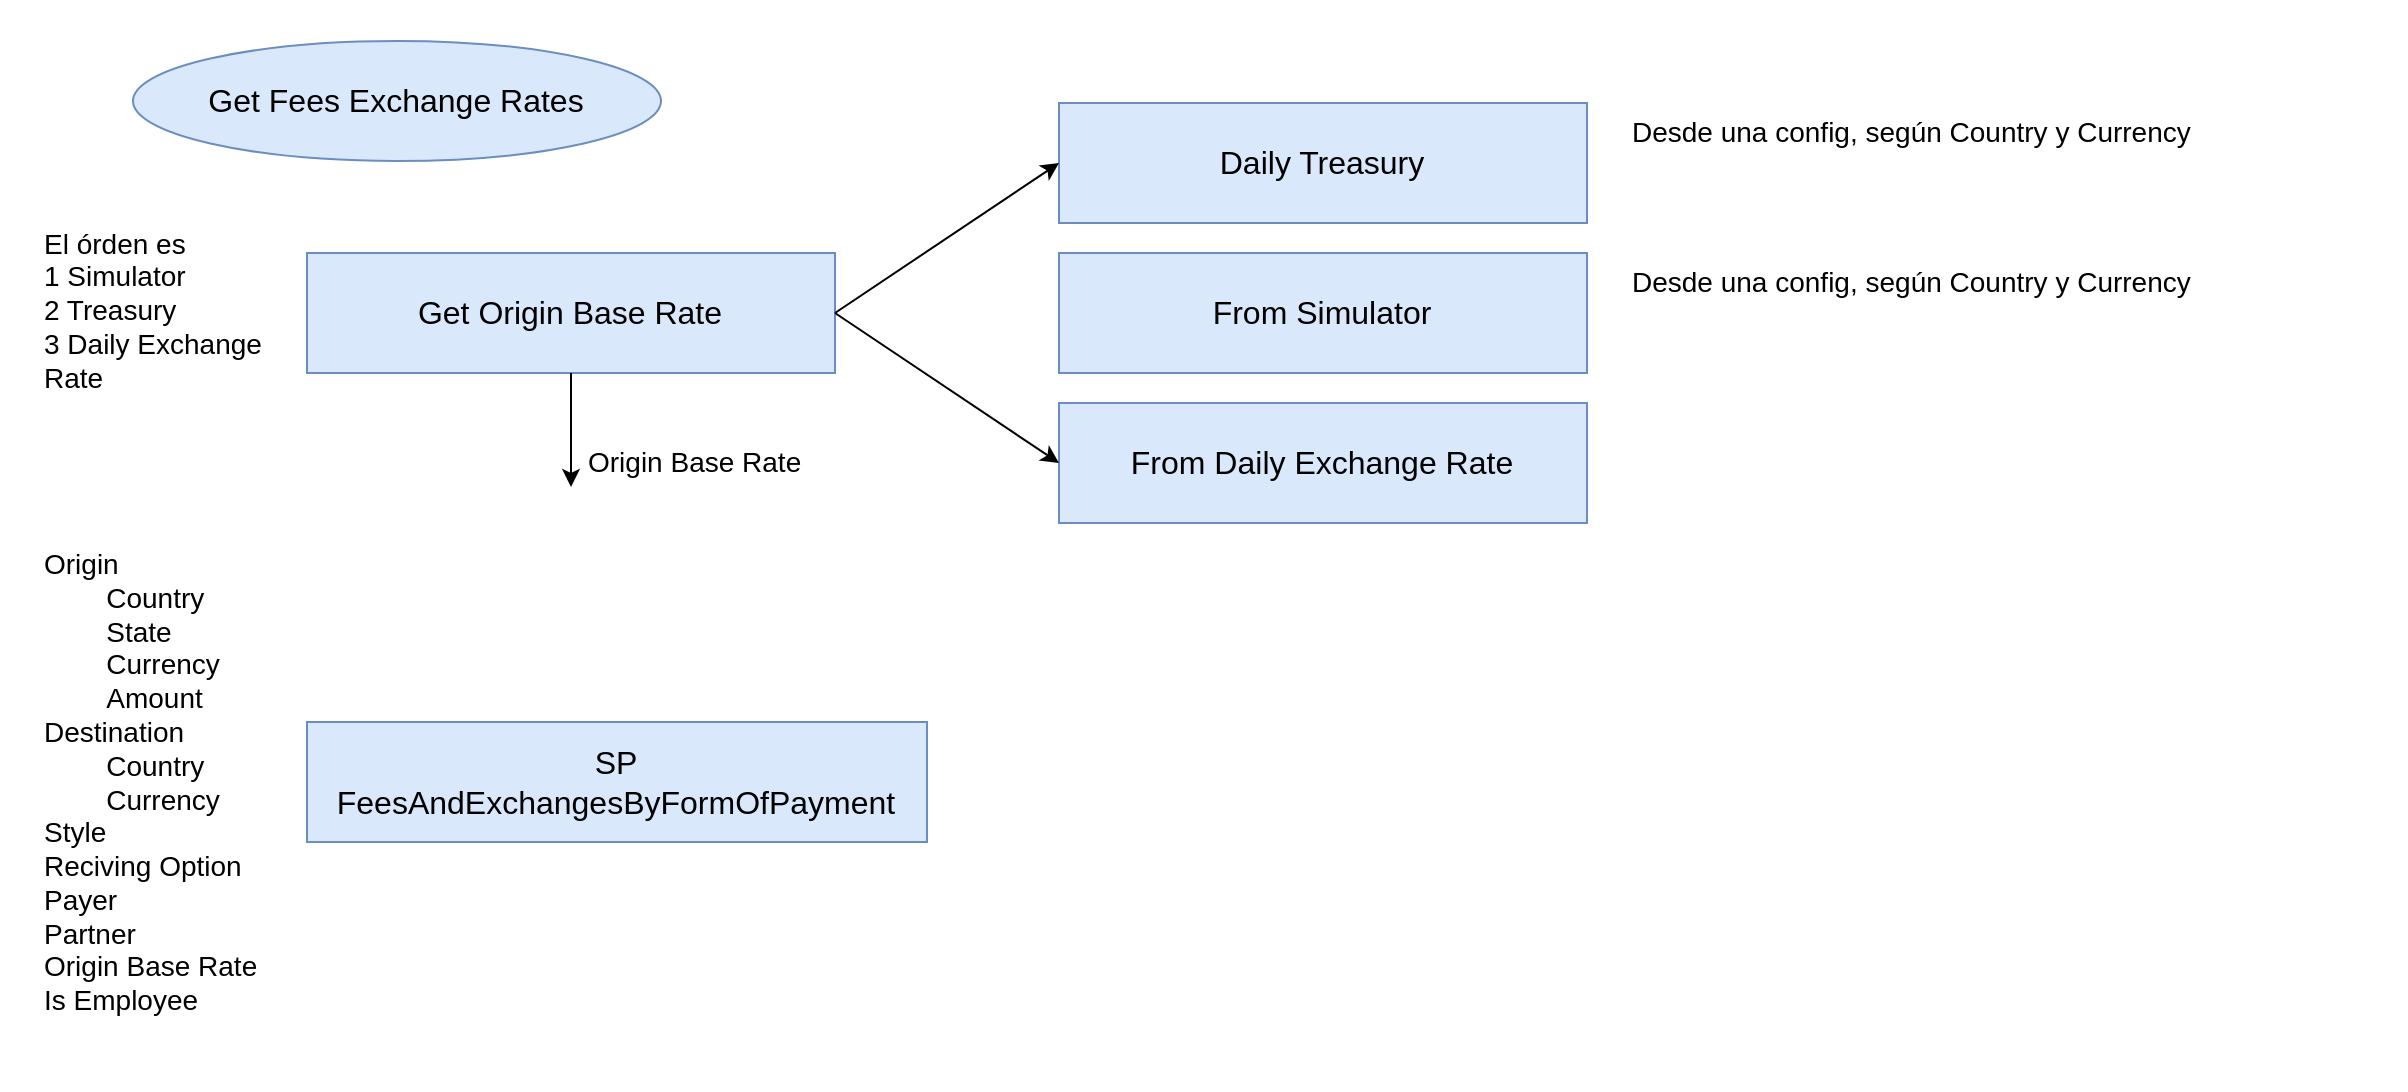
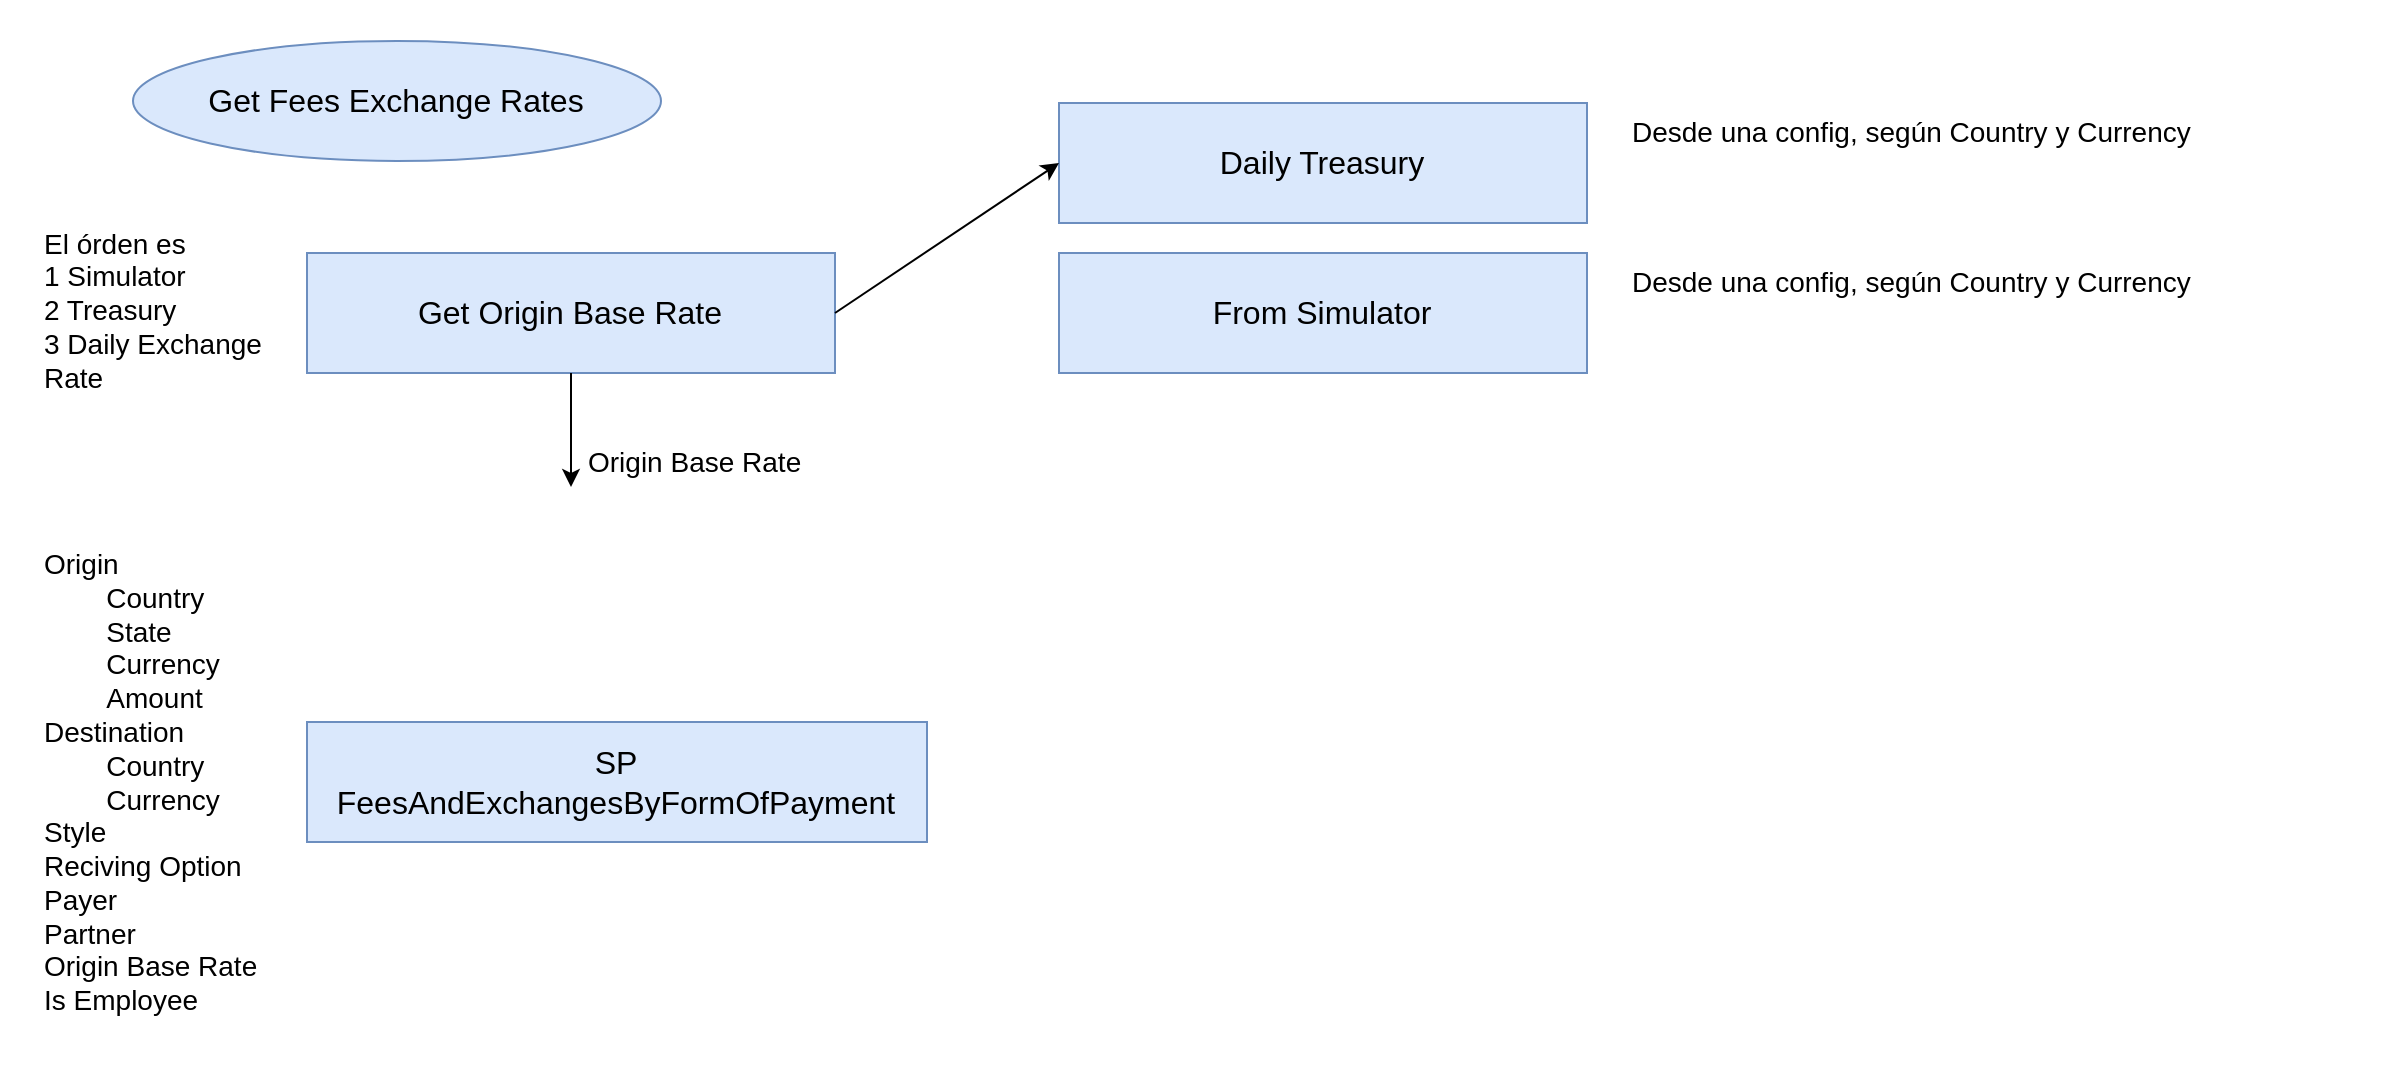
- <mxCell id="8" value="" style="endArrow=classic;html=1;rounded=0;entryX=0;entryY=0.5;entryDx=0;entryDy=0;exitX=1;exitY=0.5;exitDx=0;exitDy=0;" edge="1" parent="1" source="3" target="6"><mxGeometry width="50" height="50" relative="1" as="geometry"><mxPoint x="466" y="345" as="sourcePoint" /><mxPoint x="516" y="295" as="targetPoint" /></mxGeometry></mxCell>
- <mxCell id="6" value="From Daily Exchange Rate" style="rounded=0;whiteSpace=wrap;html=1;fontSize=16;fillColor=#dae8fc;strokeColor=#6c8ebf;" vertex="1" parent="1"><mxGeometry x="529" y="201" width="264" height="60" as="geometry" /></mxCell>
